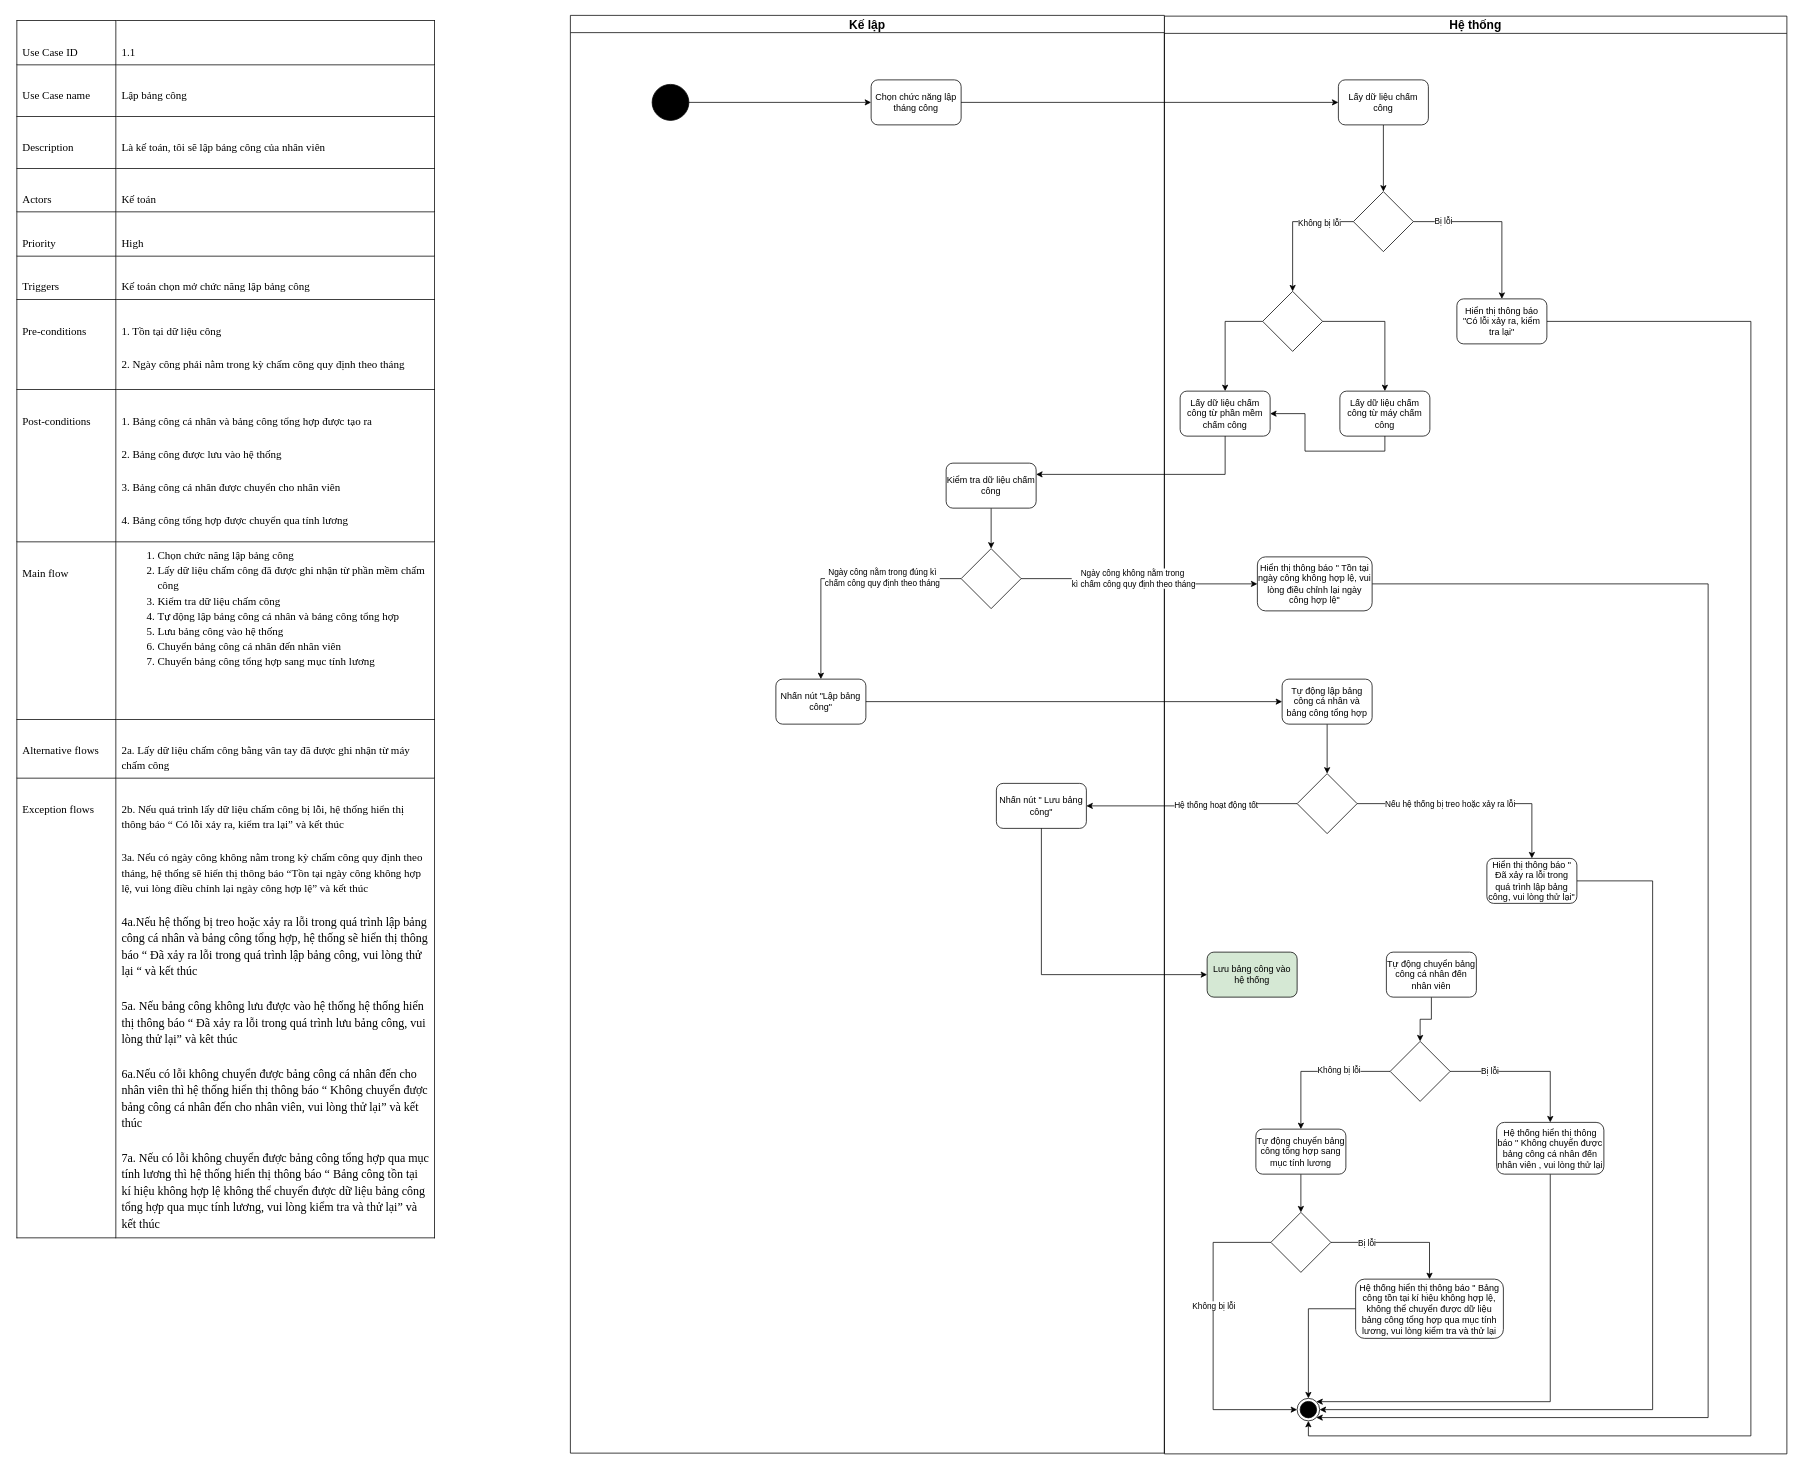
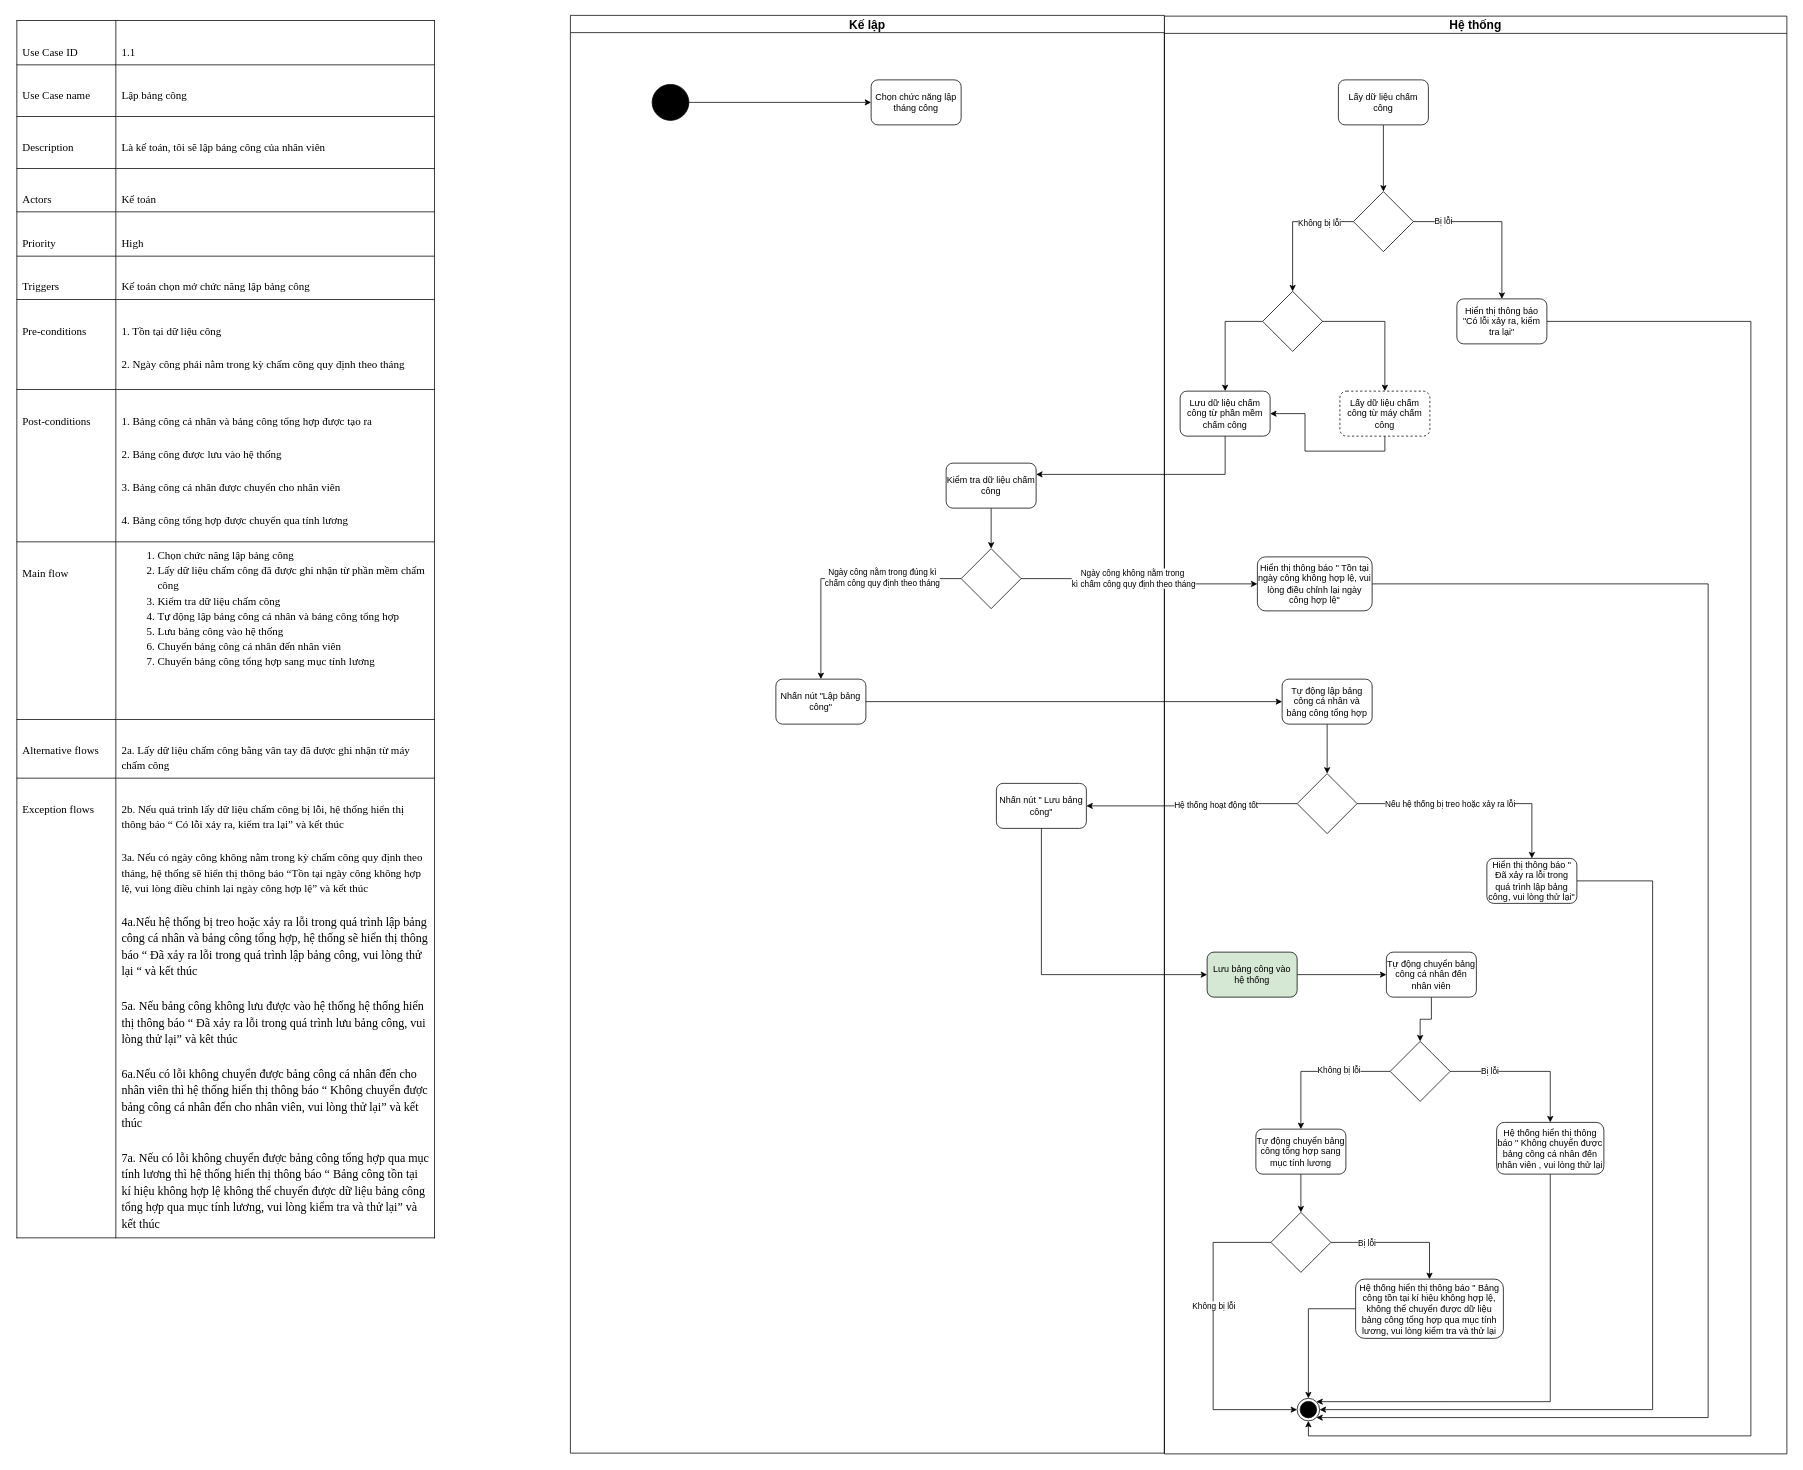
- <mxCell id="59" style="edgeStyle=orthogonalEdgeStyle;rounded=0;orthogonalLoop=1;jettySize=auto;html=1;exitX=1;exitY=0.5;exitDx=0;exitDy=0;entryX=0;entryY=0.5;entryDx=0;entryDy=0;" edge="1" parent="1" source="51" target="5"><mxGeometry relative="1" as="geometry" /></mxCell>
- <mxCell id="18" value="Lấy dữ liệu chấm công từ phần mềm chấm công" style="rounded=1;whiteSpace=wrap;html=1;" vertex="1" parent="3"><mxGeometry x="21" y="500" width="120" height="60" as="geometry" /></mxCell>
+ <mxCell id="18" value="Lưu dữ liệu chấm công từ phần mềm chấm công" style="rounded=1;whiteSpace=wrap;html=1;" vertex="1" parent="3"><mxGeometry x="21" y="500" width="120" height="60" as="geometry" /></mxCell>
- <mxCell id="17" value="Lấy dữ liệu chấm công từ máy chấm công" style="rounded=1;whiteSpace=wrap;html=1;" vertex="1" parent="3"><mxGeometry x="234" y="500" width="120" height="60" as="geometry" /></mxCell>
+ <mxCell id="17" value="Lấy dữ liệu chấm công từ máy chấm công" style="rounded=1;whiteSpace=wrap;html=1;dashed=1;" vertex="1" parent="3"><mxGeometry x="234" y="500" width="120" height="60" as="geometry" /></mxCell>
+ <mxCell id="28" style="edgeStyle=orthogonalEdgeStyle;rounded=0;orthogonalLoop=1;jettySize=auto;html=1;exitX=1;exitY=0.5;exitDx=0;exitDy=0;entryX=0;entryY=0.5;entryDx=0;entryDy=0;" edge="1" parent="3" source="29" target="31"><mxGeometry relative="1" as="geometry" /></mxCell>
